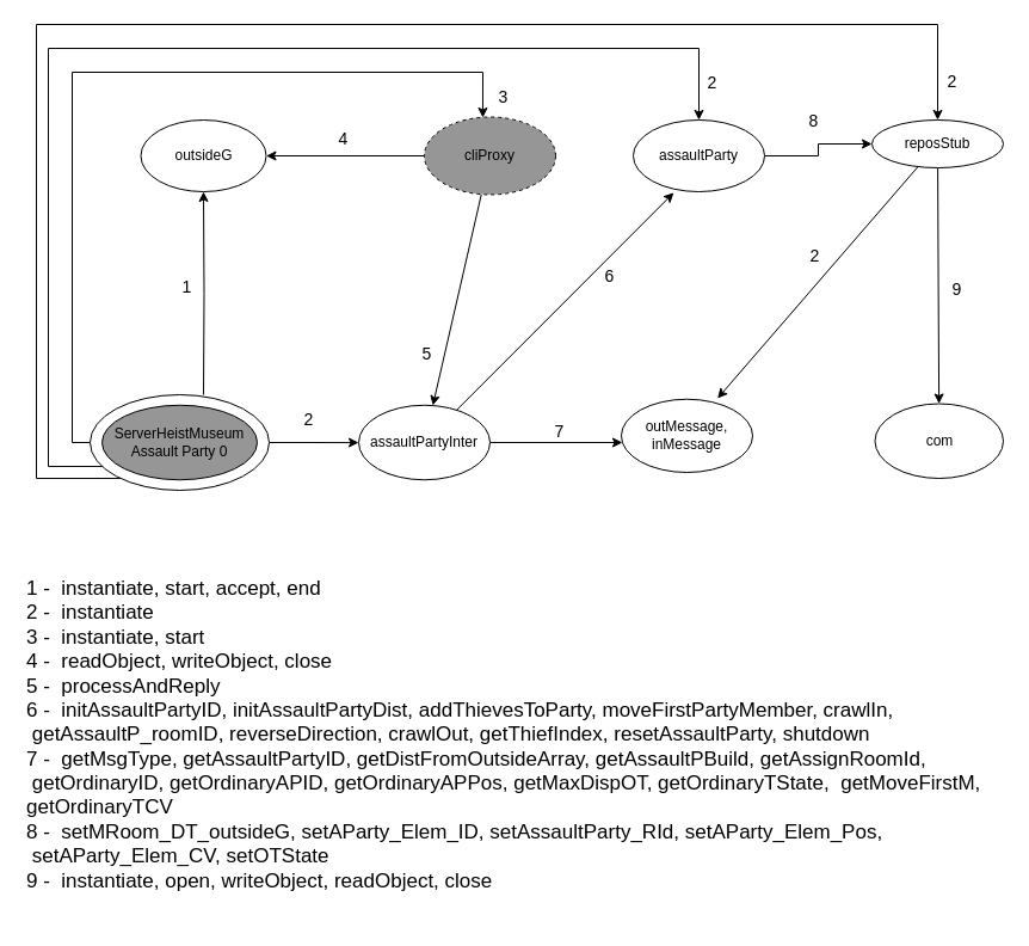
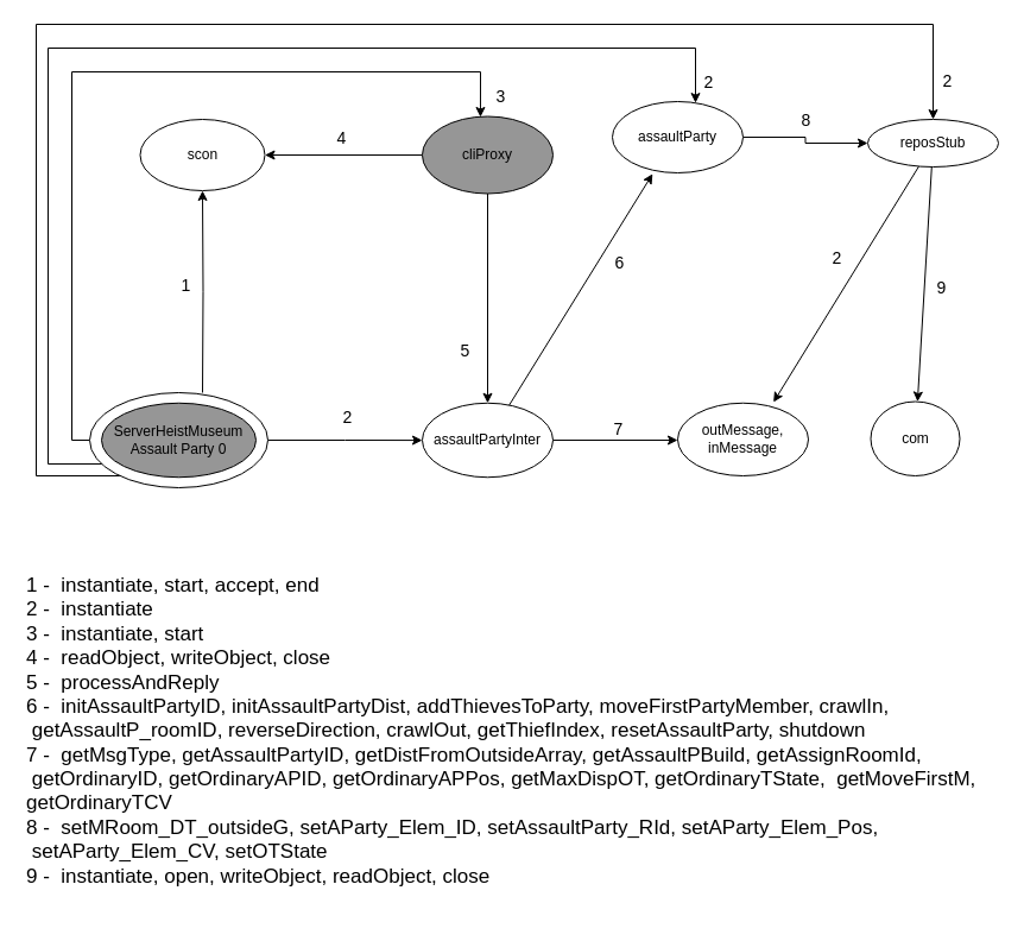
- <mxCell id="12" value="outsideG" style="ellipse;whiteSpace=wrap;html=1;shadow=0;labelBackgroundColor=none;fillStyle=auto;fontFamily=Helvetica;fontSize=12;gradientDirection=north;" vertex="1" parent="1"><mxGeometry x="117.5" y="100" width="105" height="60" as="geometry" /></mxCell>
+ <mxCell id="12" value="scon" style="ellipse;whiteSpace=wrap;html=1;shadow=0;labelBackgroundColor=none;fillStyle=auto;fontFamily=Helvetica;fontSize=12;gradientDirection=north;" vertex="1" parent="1"><mxGeometry x="117.5" y="100" width="105" height="60" as="geometry" /></mxCell>
- <mxCell id="22" value="cliProxy" style="ellipse;whiteSpace=wrap;html=1;shadow=0;labelBackgroundColor=none;fillStyle=auto;strokeColor=default;fontFamily=Helvetica;fontSize=12;fontColor=default;fillColor=#969696;gradientColor=none;gradientDirection=north;dashed=1;" vertex="1" parent="1"><mxGeometry x="355" y="97.5" width="110" height="65" as="geometry" /></mxCell>
+ <mxCell id="22" value="cliProxy" style="ellipse;whiteSpace=wrap;html=1;shadow=0;labelBackgroundColor=none;fillStyle=auto;strokeColor=default;fontFamily=Helvetica;fontSize=12;fontColor=default;fillColor=#969696;gradientColor=none;gradientDirection=north;" vertex="1" parent="1"><mxGeometry x="355" y="97.5" width="110" height="65" as="geometry" /></mxCell>
- <mxCell id="25" value="assaultParty" style="ellipse;whiteSpace=wrap;html=1;shadow=0;labelBackgroundColor=none;fillStyle=auto;fontFamily=Helvetica;fontSize=12;gradientDirection=north;" vertex="1" parent="1"><mxGeometry x="530" y="100" width="110" height="60" as="geometry" /></mxCell>
+ <mxCell id="25" value="assaultParty" style="ellipse;whiteSpace=wrap;html=1;shadow=0;labelBackgroundColor=none;fillStyle=auto;fontFamily=Helvetica;fontSize=12;gradientDirection=north;" vertex="1" parent="1"><mxGeometry x="515" y="85" width="110" height="60" as="geometry" /></mxCell>
- <mxCell id="26" value="outMessage, inMessage" style="ellipse;whiteSpace=wrap;html=1;shadow=0;labelBackgroundColor=none;fillStyle=auto;fontFamily=Helvetica;fontSize=12;gradientDirection=north;" vertex="1" parent="1"><mxGeometry x="520" y="333.75" width="110" height="61.25" as="geometry" /></mxCell>
+ <mxCell id="26" value="outMessage, inMessage" style="ellipse;whiteSpace=wrap;html=1;shadow=0;labelBackgroundColor=none;fillStyle=auto;fontFamily=Helvetica;fontSize=12;gradientDirection=north;" vertex="1" parent="1"><mxGeometry x="570" y="338.75" width="110" height="61.25" as="geometry" /></mxCell>
- <mxCell id="34" value="com" style="ellipse;whiteSpace=wrap;html=1;shadow=0;labelBackgroundColor=none;fillStyle=auto;fontFamily=Helvetica;fontSize=12;gradientDirection=north;" vertex="1" parent="1"><mxGeometry x="732.5" y="337.5" width="107.5" height="62.5" as="geometry" /></mxCell>
+ <mxCell id="34" value="com" style="ellipse;whiteSpace=wrap;html=1;shadow=0;labelBackgroundColor=none;fillStyle=auto;fontFamily=Helvetica;fontSize=12;gradientDirection=north;" vertex="1" parent="1"><mxGeometry x="732.5" y="337.5" width="75" height="62.5" as="geometry" /></mxCell>
- <mxCell id="17" value="assaultPartyInter" style="ellipse;whiteSpace=wrap;html=1;shadow=0;labelBackgroundColor=none;fillStyle=auto;fontFamily=Helvetica;fontSize=12;gradientDirection=north;" vertex="1" parent="1"><mxGeometry x="300" y="338.75" width="110" height="62.5" as="geometry" /></mxCell>
+ <mxCell id="17" value="assaultPartyInter" style="ellipse;whiteSpace=wrap;html=1;shadow=0;labelBackgroundColor=none;fillStyle=auto;fontFamily=Helvetica;fontSize=12;gradientDirection=north;" vertex="1" parent="1"><mxGeometry x="355" y="338.75" width="110" height="62.5" as="geometry" /></mxCell>
